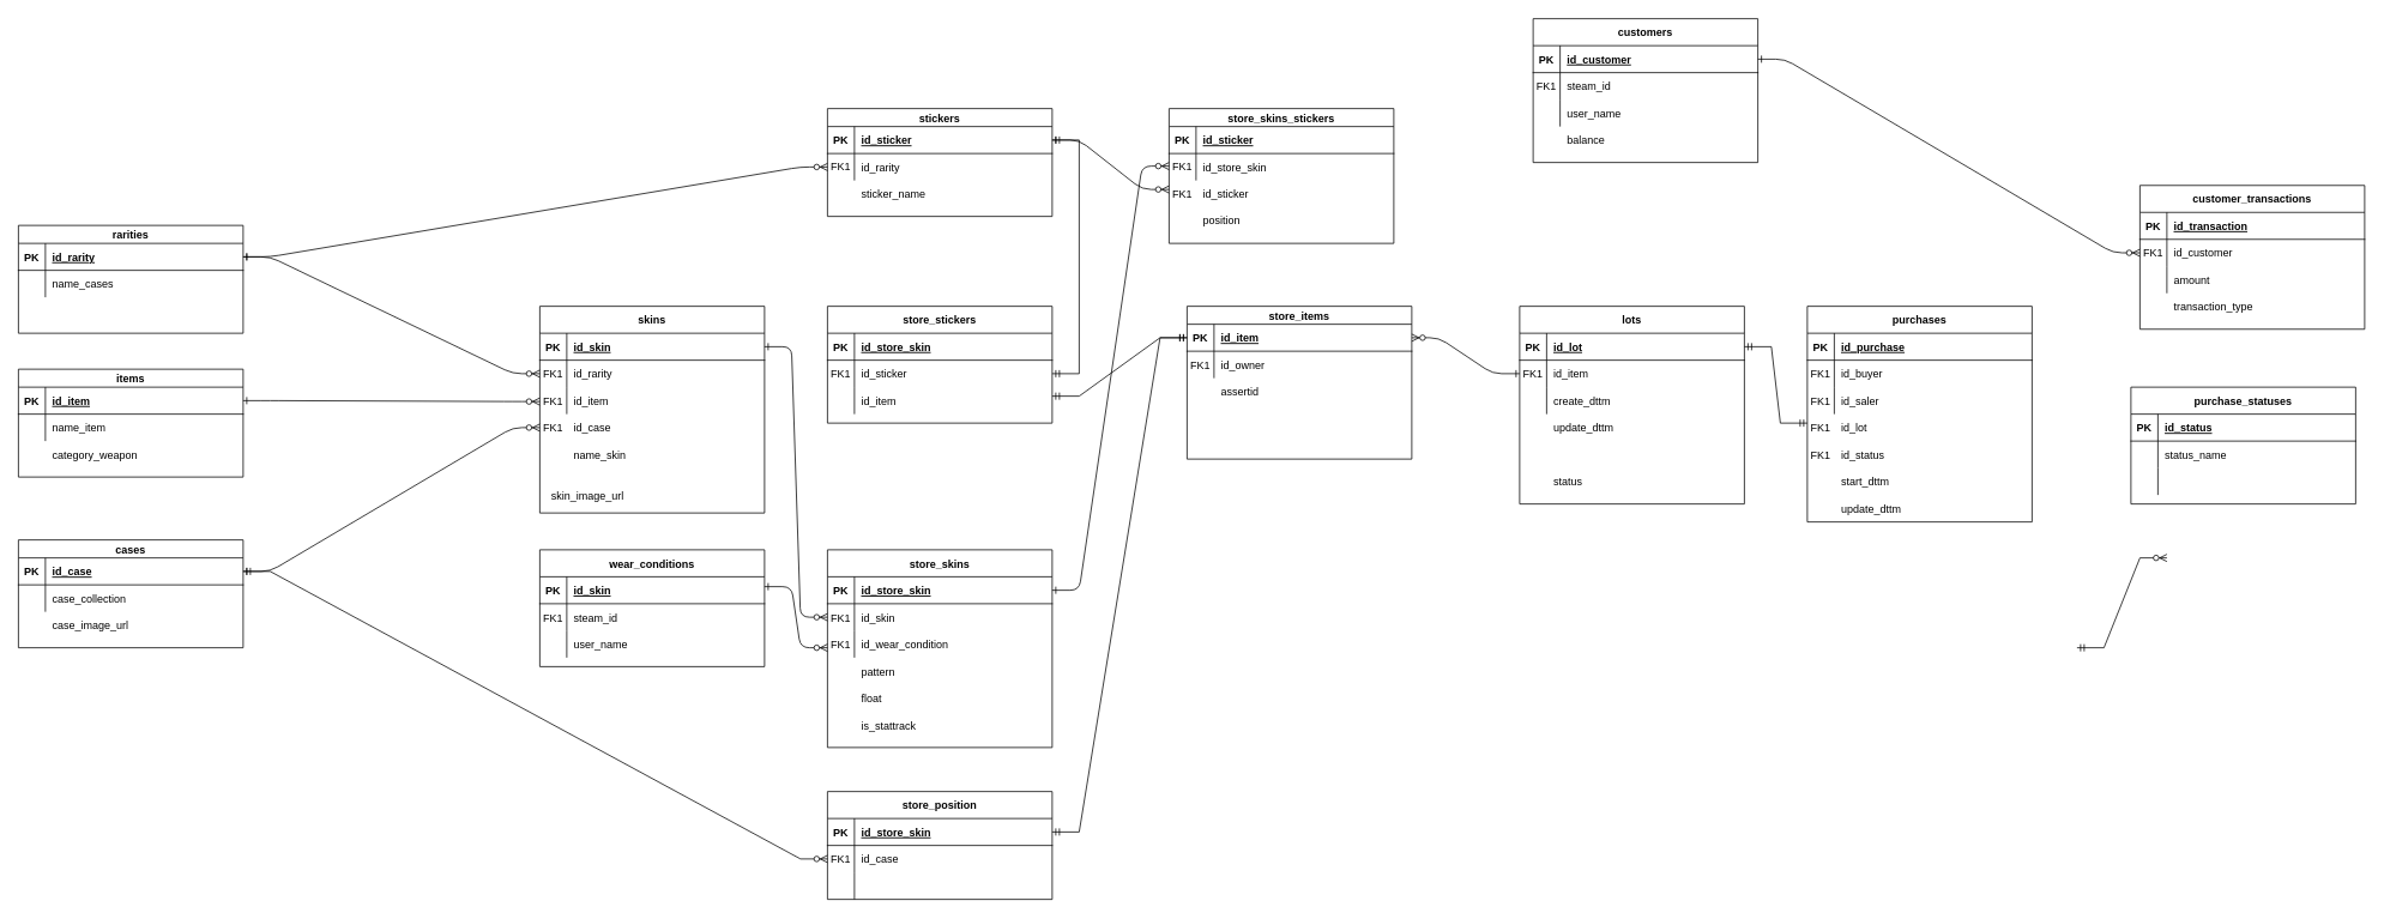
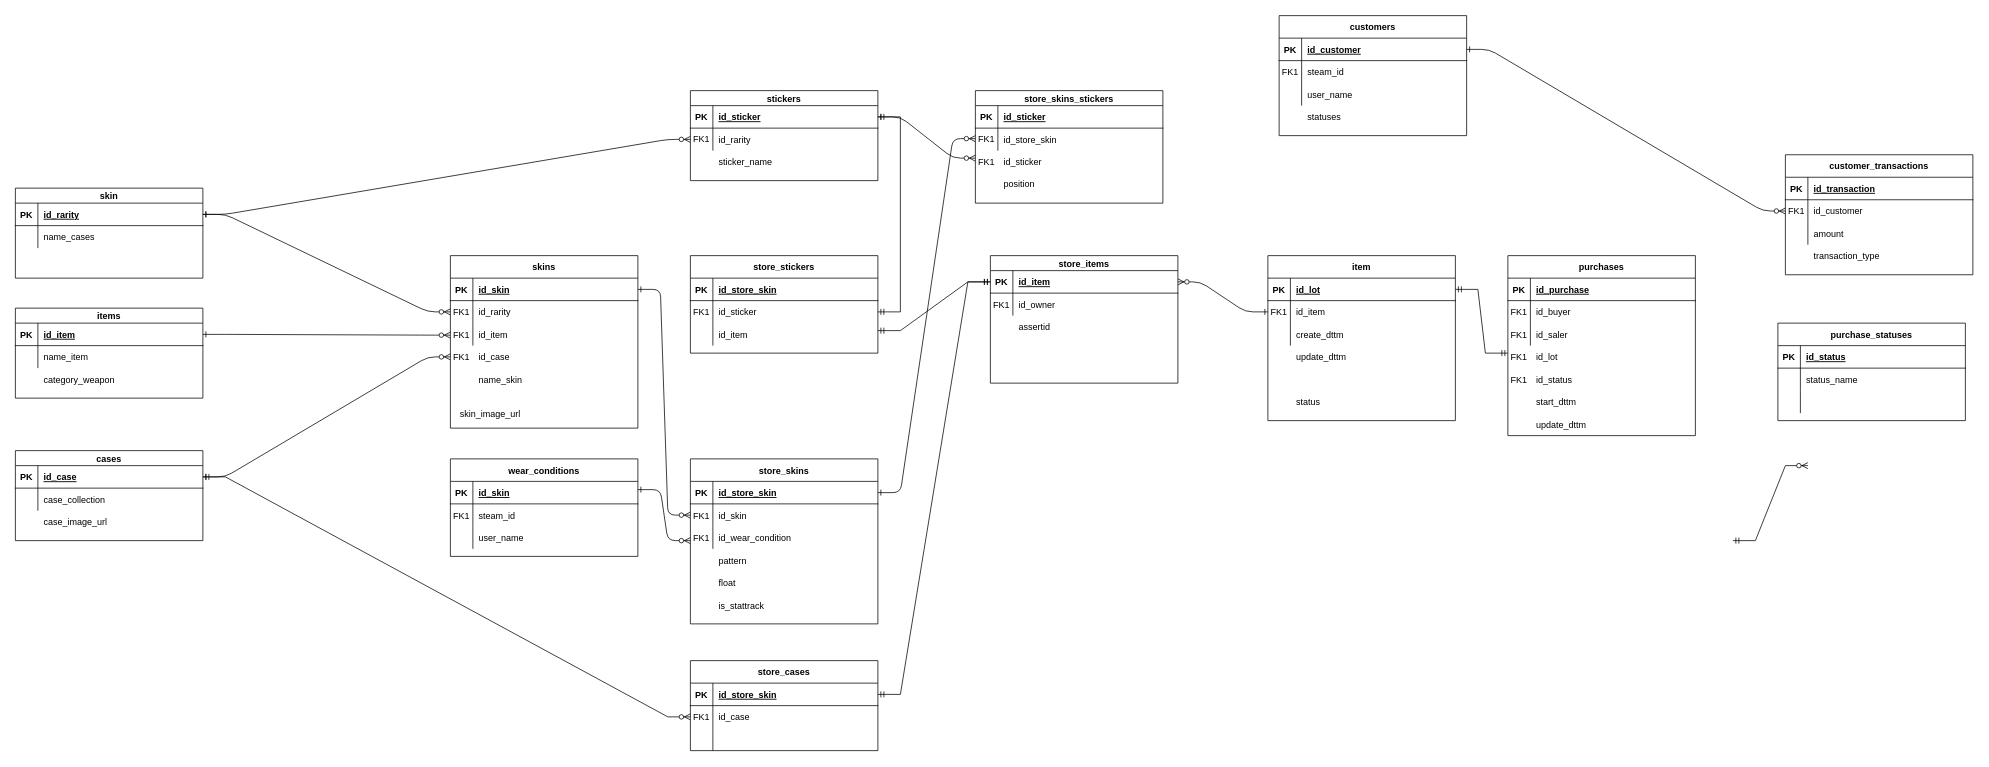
- <mxCell id="182" value="balance" style="shape=partialRectangle;overflow=hidden;connectable=0;fillColor=none;top=0;left=0;bottom=0;right=0;align=left;spacingLeft=6;" vertex="1" parent="1"><mxGeometry x="1735" y="139" width="220" height="30" as="geometry"><mxRectangle width="220" height="30" as="alternateBounds" /></mxGeometry></mxCell>
+ <mxCell id="182" value="statuses" style="shape=partialRectangle;overflow=hidden;connectable=0;fillColor=none;top=0;left=0;bottom=0;right=0;align=left;spacingLeft=6;" vertex="1" parent="1"><mxGeometry x="1735" y="139" width="220" height="30" as="geometry"><mxRectangle width="220" height="30" as="alternateBounds" /></mxGeometry></mxCell>
- <mxCell id="13" value="rarities" style="shape=table;startSize=20;container=1;collapsible=1;childLayout=tableLayout;fixedRows=1;rowLines=0;fontStyle=1;align=center;resizeLast=1;" parent="1" vertex="1"><mxGeometry x="20" y="250" width="250" height="120" as="geometry" /></mxCell>
+ <mxCell id="13" value="skin" style="shape=table;startSize=20;container=1;collapsible=1;childLayout=tableLayout;fixedRows=1;rowLines=0;fontStyle=1;align=center;resizeLast=1;" parent="1" vertex="1"><mxGeometry x="20" y="250" width="250" height="120" as="geometry" /></mxCell>
- <mxCell id="84" value="lots" style="shape=table;startSize=30;container=1;collapsible=1;childLayout=tableLayout;fixedRows=1;rowLines=0;fontStyle=1;align=center;resizeLast=1;" parent="1" vertex="1"><mxGeometry x="1690" y="340" width="250" height="220" as="geometry" /></mxCell>
+ <mxCell id="84" value="item" style="shape=table;startSize=30;container=1;collapsible=1;childLayout=tableLayout;fixedRows=1;rowLines=0;fontStyle=1;align=center;resizeLast=1;" parent="1" vertex="1"><mxGeometry x="1690" y="340" width="250" height="220" as="geometry" /></mxCell>
- <mxCell id="154" value="store_position" style="shape=table;startSize=30;container=1;collapsible=1;childLayout=tableLayout;fixedRows=1;rowLines=0;fontStyle=1;align=center;resizeLast=1;" vertex="1" parent="1"><mxGeometry x="920" y="880" width="250" height="120" as="geometry" /></mxCell>
+ <mxCell id="154" value="store_cases" style="shape=table;startSize=30;container=1;collapsible=1;childLayout=tableLayout;fixedRows=1;rowLines=0;fontStyle=1;align=center;resizeLast=1;" vertex="1" parent="1"><mxGeometry x="920" y="880" width="250" height="120" as="geometry" /></mxCell>
